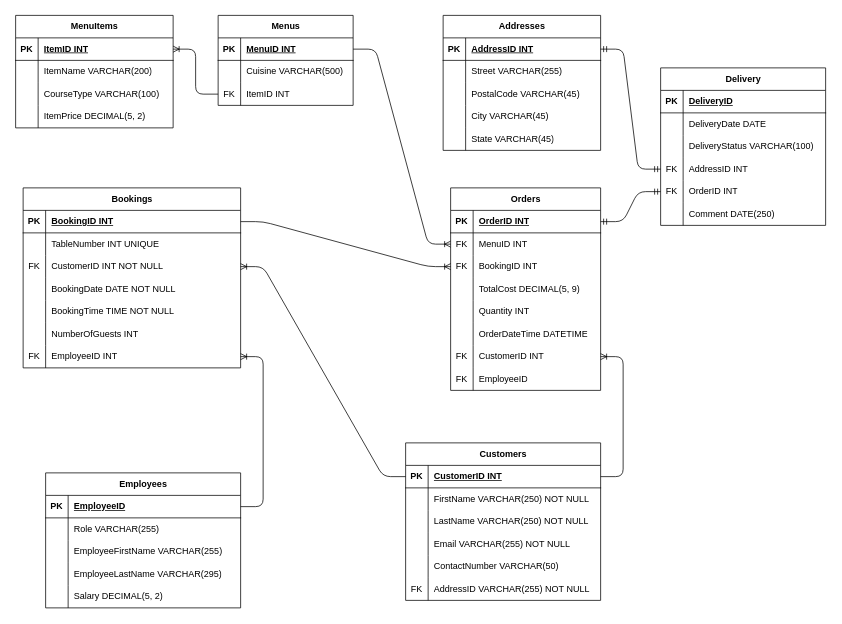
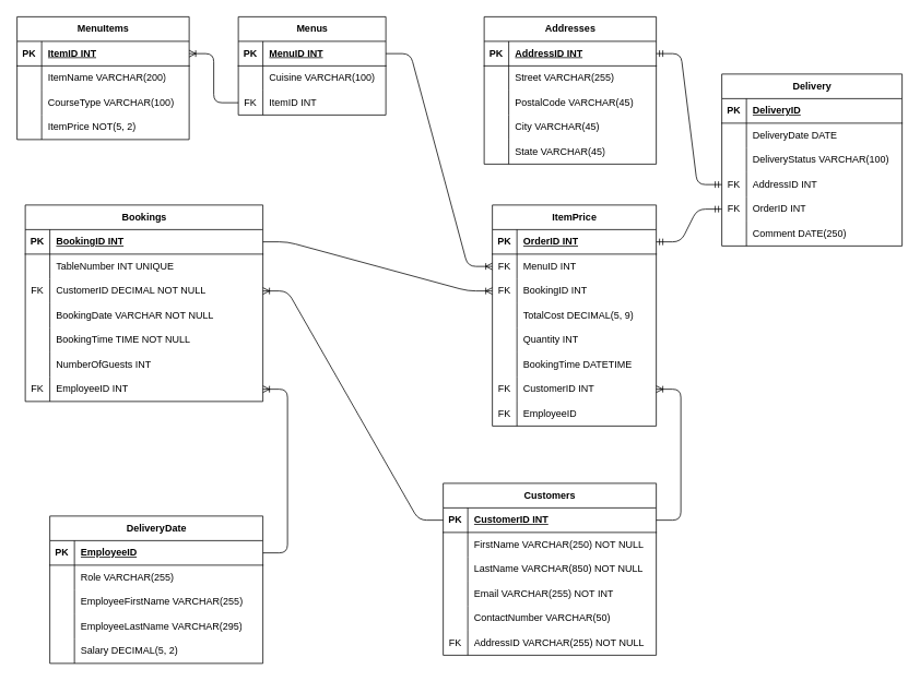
- <mxCell id="8" value="Cuisine VARCHAR(500)" style="shape=partialRectangle;connectable=0;fillColor=none;top=0;left=0;bottom=0;right=0;align=left;spacingLeft=6;overflow=hidden;whiteSpace=wrap;html=1;" parent="6" vertex="1"><mxGeometry x="30" width="150" height="30" as="geometry"><mxRectangle width="150" height="30" as="alternateBounds" /></mxGeometry></mxCell>
+ <mxCell id="8" value="Cuisine VARCHAR(100)" style="shape=partialRectangle;connectable=0;fillColor=none;top=0;left=0;bottom=0;right=0;align=left;spacingLeft=6;overflow=hidden;whiteSpace=wrap;html=1;" parent="6" vertex="1"><mxGeometry x="30" width="150" height="30" as="geometry"><mxRectangle width="150" height="30" as="alternateBounds" /></mxGeometry></mxCell>
- <mxCell id="90" value="ItemPrice DECIMAL(5, 2)" style="shape=partialRectangle;connectable=0;fillColor=none;top=0;left=0;bottom=0;right=0;align=left;spacingLeft=6;overflow=hidden;whiteSpace=wrap;html=1;" parent="88" vertex="1"><mxGeometry x="30" width="180" height="30" as="geometry"><mxRectangle width="180" height="30" as="alternateBounds" /></mxGeometry></mxCell>
+ <mxCell id="90" value="ItemPrice NOT(5, 2)" style="shape=partialRectangle;connectable=0;fillColor=none;top=0;left=0;bottom=0;right=0;align=left;spacingLeft=6;overflow=hidden;whiteSpace=wrap;html=1;" parent="88" vertex="1"><mxGeometry x="30" width="180" height="30" as="geometry"><mxRectangle width="180" height="30" as="alternateBounds" /></mxGeometry></mxCell>
- <mxCell id="12" value="Orders" style="shape=table;startSize=30;container=1;collapsible=1;childLayout=tableLayout;fixedRows=1;rowLines=0;fontStyle=1;align=center;resizeLast=1;html=1;" parent="1" vertex="1"><mxGeometry x="600" y="250" width="200" height="270" as="geometry" /></mxCell>
+ <mxCell id="12" value="ItemPrice" style="shape=table;startSize=30;container=1;collapsible=1;childLayout=tableLayout;fixedRows=1;rowLines=0;fontStyle=1;align=center;resizeLast=1;html=1;" parent="1" vertex="1"><mxGeometry x="600" y="250" width="200" height="270" as="geometry" /></mxCell>
- <mxCell id="46" value="CustomerID INT NOT NULL" style="shape=partialRectangle;connectable=0;fillColor=none;top=0;left=0;bottom=0;right=0;align=left;spacingLeft=6;overflow=hidden;whiteSpace=wrap;html=1;" parent="44" vertex="1"><mxGeometry x="30" width="260" height="30" as="geometry"><mxRectangle width="260" height="30" as="alternateBounds" /></mxGeometry></mxCell>
+ <mxCell id="46" value="CustomerID DECIMAL NOT NULL" style="shape=partialRectangle;connectable=0;fillColor=none;top=0;left=0;bottom=0;right=0;align=left;spacingLeft=6;overflow=hidden;whiteSpace=wrap;html=1;" parent="44" vertex="1"><mxGeometry x="30" width="260" height="30" as="geometry"><mxRectangle width="260" height="30" as="alternateBounds" /></mxGeometry></mxCell>
- <mxCell id="49" value="BookingDate DATE NOT NULL" style="shape=partialRectangle;connectable=0;fillColor=none;top=0;left=0;bottom=0;right=0;align=left;spacingLeft=6;overflow=hidden;whiteSpace=wrap;html=1;" parent="47" vertex="1"><mxGeometry x="30" width="260" height="30" as="geometry"><mxRectangle width="260" height="30" as="alternateBounds" /></mxGeometry></mxCell>
+ <mxCell id="49" value="BookingDate VARCHAR NOT NULL" style="shape=partialRectangle;connectable=0;fillColor=none;top=0;left=0;bottom=0;right=0;align=left;spacingLeft=6;overflow=hidden;whiteSpace=wrap;html=1;" parent="47" vertex="1"><mxGeometry x="30" width="260" height="30" as="geometry"><mxRectangle width="260" height="30" as="alternateBounds" /></mxGeometry></mxCell>
- <mxCell id="30" value="OrderDateTime DATETIME" style="shape=partialRectangle;connectable=0;fillColor=none;top=0;left=0;bottom=0;right=0;align=left;spacingLeft=6;overflow=hidden;whiteSpace=wrap;html=1;" parent="28" vertex="1"><mxGeometry x="30" width="170" height="30" as="geometry"><mxRectangle width="170" height="30" as="alternateBounds" /></mxGeometry></mxCell>
+ <mxCell id="30" value="BookingTime DATETIME" style="shape=partialRectangle;connectable=0;fillColor=none;top=0;left=0;bottom=0;right=0;align=left;spacingLeft=6;overflow=hidden;whiteSpace=wrap;html=1;" parent="28" vertex="1"><mxGeometry x="30" width="170" height="30" as="geometry"><mxRectangle width="170" height="30" as="alternateBounds" /></mxGeometry></mxCell>
- <mxCell id="110" value="Employees" style="shape=table;startSize=30;container=1;collapsible=1;childLayout=tableLayout;fixedRows=1;rowLines=0;fontStyle=1;align=center;resizeLast=1;html=1;" parent="1" vertex="1"><mxGeometry x="60" y="630" width="260" height="180" as="geometry" /></mxCell>
+ <mxCell id="110" value="DeliveryDate" style="shape=table;startSize=30;container=1;collapsible=1;childLayout=tableLayout;fixedRows=1;rowLines=0;fontStyle=1;align=center;resizeLast=1;html=1;" parent="1" vertex="1"><mxGeometry x="60" y="630" width="260" height="180" as="geometry" /></mxCell>
- <mxCell id="100" value="LastName VARCHAR(250) NOT NULL" style="shape=partialRectangle;connectable=0;fillColor=none;top=0;left=0;bottom=0;right=0;align=left;spacingLeft=6;overflow=hidden;whiteSpace=wrap;html=1;" parent="98" vertex="1"><mxGeometry x="30" width="230" height="30" as="geometry"><mxRectangle width="230" height="30" as="alternateBounds" /></mxGeometry></mxCell>
+ <mxCell id="100" value="LastName VARCHAR(850) NOT NULL" style="shape=partialRectangle;connectable=0;fillColor=none;top=0;left=0;bottom=0;right=0;align=left;spacingLeft=6;overflow=hidden;whiteSpace=wrap;html=1;" parent="98" vertex="1"><mxGeometry x="30" width="230" height="30" as="geometry"><mxRectangle width="230" height="30" as="alternateBounds" /></mxGeometry></mxCell>
- <mxCell id="103" value="Email VARCHAR(255) NOT NULL" style="shape=partialRectangle;connectable=0;fillColor=none;top=0;left=0;bottom=0;right=0;align=left;spacingLeft=6;overflow=hidden;whiteSpace=wrap;html=1;" parent="101" vertex="1"><mxGeometry x="30" width="230" height="30" as="geometry"><mxRectangle width="230" height="30" as="alternateBounds" /></mxGeometry></mxCell>
+ <mxCell id="103" value="Email VARCHAR(255) NOT INT" style="shape=partialRectangle;connectable=0;fillColor=none;top=0;left=0;bottom=0;right=0;align=left;spacingLeft=6;overflow=hidden;whiteSpace=wrap;html=1;" parent="101" vertex="1"><mxGeometry x="30" width="230" height="30" as="geometry"><mxRectangle width="230" height="30" as="alternateBounds" /></mxGeometry></mxCell>
